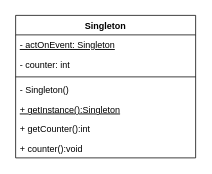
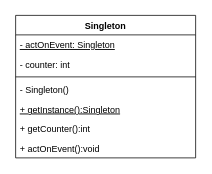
- <mxCell id="10" value="+ counter():void" style="text;strokeColor=none;fillColor=none;align=left;verticalAlign=top;spacingLeft=4;spacingRight=4;overflow=hidden;rotatable=0;points=[[0,0.5],[1,0.5]];portConstraint=eastwest;" vertex="1" parent="3"><mxGeometry y="164" width="240" height="26" as="geometry" /></mxCell>
+ <mxCell id="10" value="+ actOnEvent():void" style="text;strokeColor=none;fillColor=none;align=left;verticalAlign=top;spacingLeft=4;spacingRight=4;overflow=hidden;rotatable=0;points=[[0,0.5],[1,0.5]];portConstraint=eastwest;" vertex="1" parent="3"><mxGeometry y="164" width="240" height="26" as="geometry" /></mxCell>
